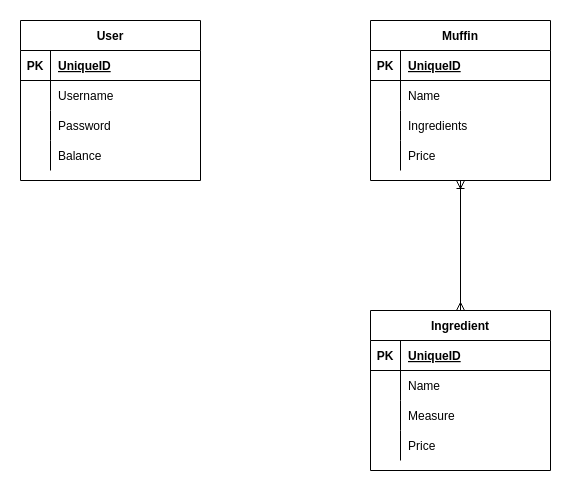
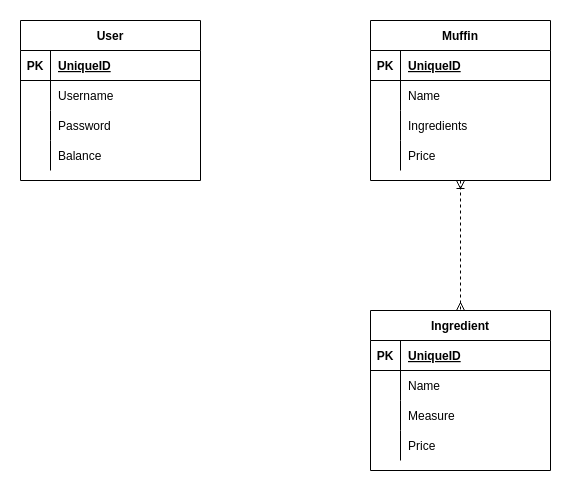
- <mxCell id="15" style="edgeStyle=orthogonalEdgeStyle;rounded=0;orthogonalLoop=1;jettySize=auto;html=1;entryX=0.5;entryY=0;entryDx=0;entryDy=0;endArrow=ERmany;endFill=0;startArrow=ERoneToMany;startFill=0;" edge="1" parent="1" source="16" target="29"><mxGeometry relative="1" as="geometry" /></mxCell>
+ <mxCell id="15" style="edgeStyle=orthogonalEdgeStyle;rounded=0;orthogonalLoop=1;jettySize=auto;html=1;entryX=0.5;entryY=0;entryDx=0;entryDy=0;endArrow=ERmany;endFill=0;startArrow=ERoneToMany;startFill=0;dashed=1;" edge="1" parent="1" source="16" target="29"><mxGeometry relative="1" as="geometry" /></mxCell>
